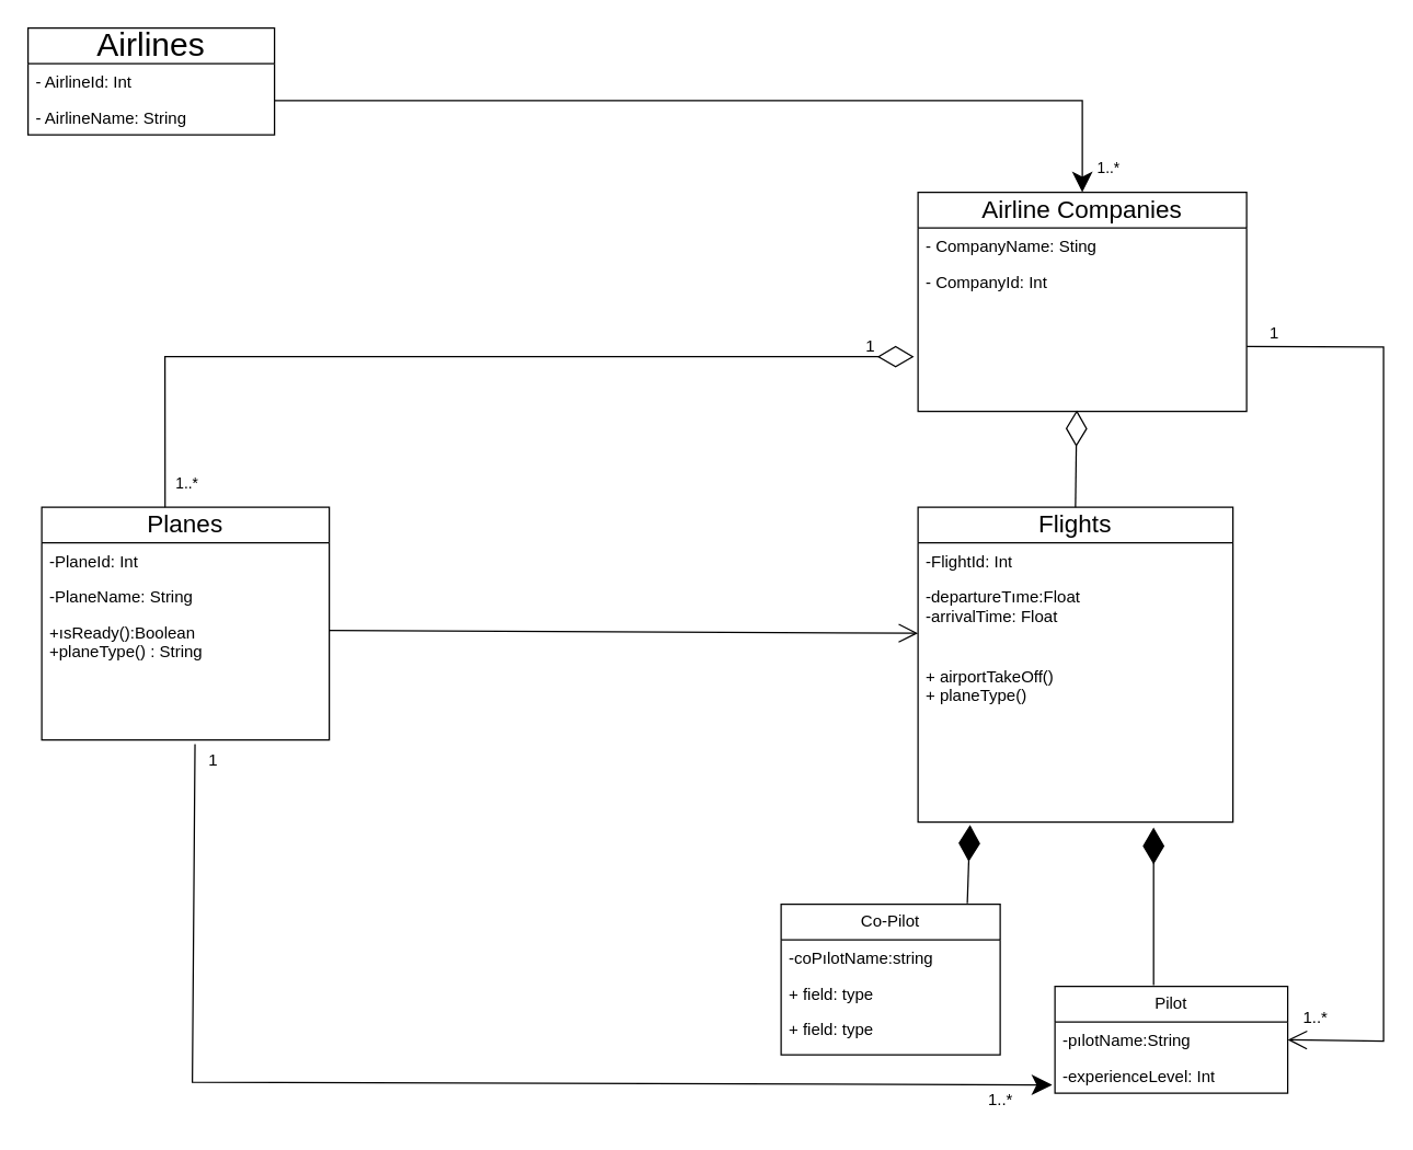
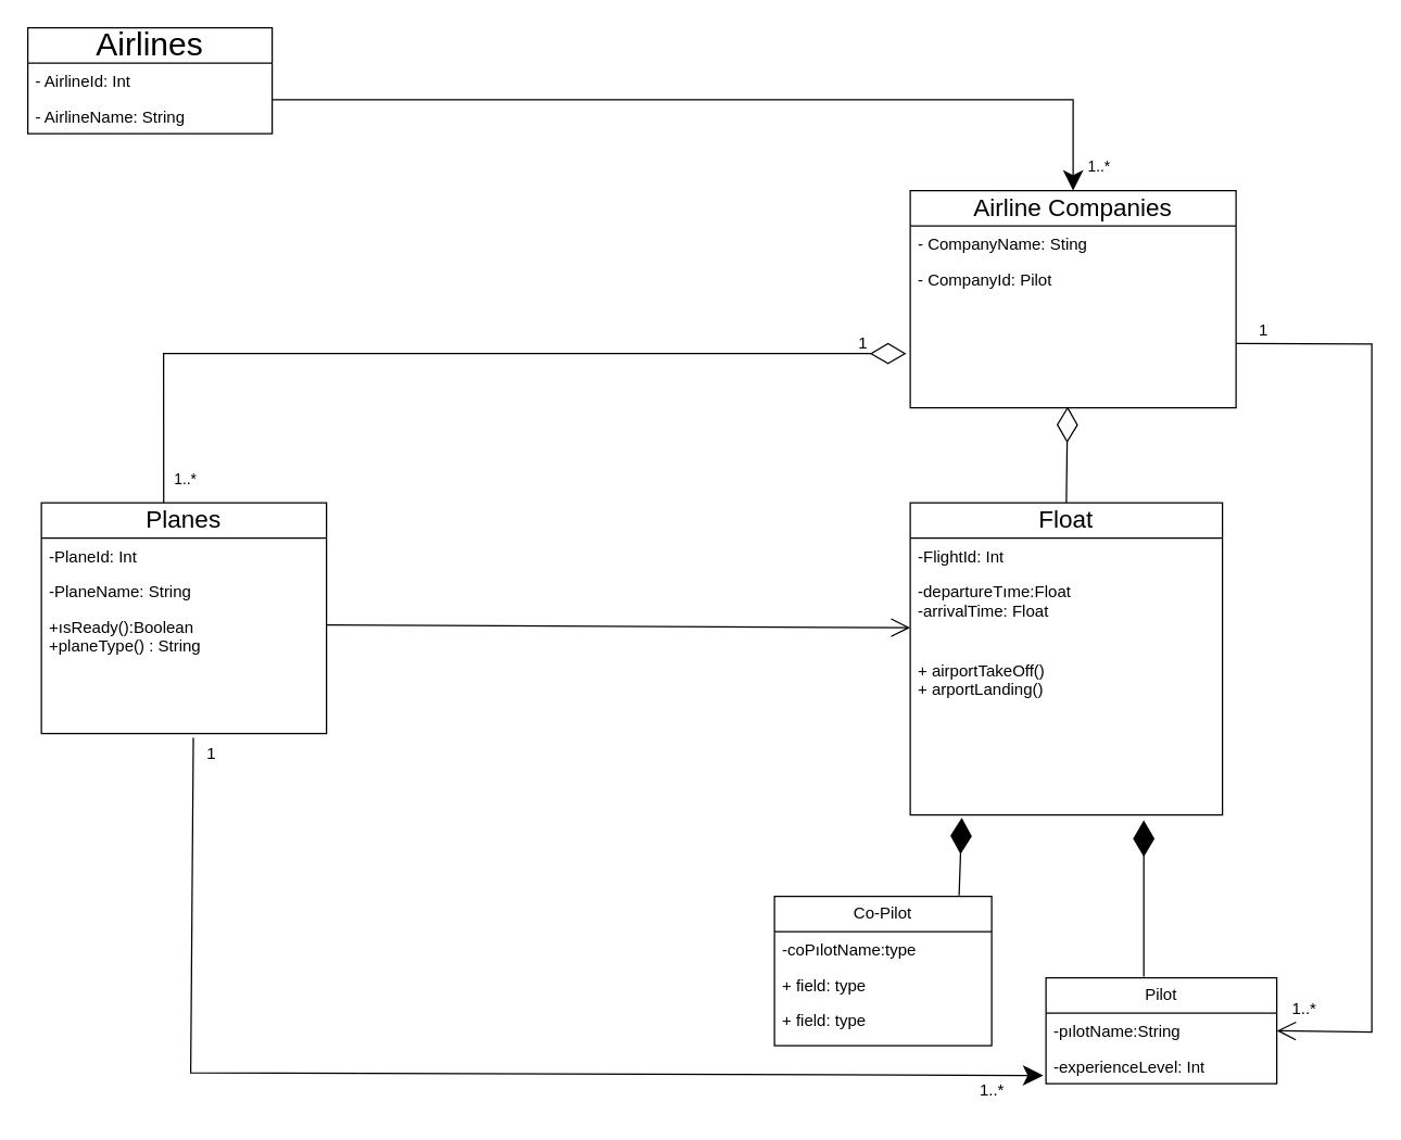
- <mxCell id="7" value="- CompanyId: Int" style="text;strokeColor=none;fillColor=none;align=left;verticalAlign=top;spacingLeft=4;spacingRight=4;overflow=hidden;rotatable=0;points=[[0,0.5],[1,0.5]];portConstraint=eastwest;whiteSpace=wrap;html=1;" vertex="1" parent="5"><mxGeometry y="52" width="240" height="108" as="geometry" /></mxCell>
+ <mxCell id="7" value="- CompanyId: Pilot" style="text;strokeColor=none;fillColor=none;align=left;verticalAlign=top;spacingLeft=4;spacingRight=4;overflow=hidden;rotatable=0;points=[[0,0.5],[1,0.5]];portConstraint=eastwest;whiteSpace=wrap;html=1;" vertex="1" parent="5"><mxGeometry y="52" width="240" height="108" as="geometry" /></mxCell>
- <mxCell id="17" value="&lt;font style=&quot;font-size: 18px;&quot;&gt;Flights&lt;/font&gt;" style="swimlane;fontStyle=0;childLayout=stackLayout;horizontal=1;startSize=26;fillColor=none;horizontalStack=0;resizeParent=1;resizeParentMax=0;resizeLast=0;collapsible=1;marginBottom=0;whiteSpace=wrap;html=1;" vertex="1" parent="1"><mxGeometry x="670" y="370" width="230" height="230" as="geometry" /></mxCell>
+ <mxCell id="17" value="&lt;font style=&quot;font-size: 18px;&quot;&gt;Float&lt;/font&gt;" style="swimlane;fontStyle=0;childLayout=stackLayout;horizontal=1;startSize=26;fillColor=none;horizontalStack=0;resizeParent=1;resizeParentMax=0;resizeLast=0;collapsible=1;marginBottom=0;whiteSpace=wrap;html=1;" vertex="1" parent="1"><mxGeometry x="670" y="370" width="230" height="230" as="geometry" /></mxCell>
- <mxCell id="20" value="+ airportTakeOff()&lt;div&gt;+ planeType()&lt;/div&gt;" style="text;strokeColor=none;fillColor=none;align=left;verticalAlign=top;spacingLeft=4;spacingRight=4;overflow=hidden;rotatable=0;points=[[0,0.5],[1,0.5]];portConstraint=eastwest;whiteSpace=wrap;html=1;" vertex="1" parent="17"><mxGeometry y="110" width="230" height="120" as="geometry" /></mxCell>
+ <mxCell id="20" value="+ airportTakeOff()&lt;div&gt;+ arportLanding()&lt;/div&gt;" style="text;strokeColor=none;fillColor=none;align=left;verticalAlign=top;spacingLeft=4;spacingRight=4;overflow=hidden;rotatable=0;points=[[0,0.5],[1,0.5]];portConstraint=eastwest;whiteSpace=wrap;html=1;" vertex="1" parent="17"><mxGeometry y="110" width="230" height="120" as="geometry" /></mxCell>
- <mxCell id="25" value="-coPılotName:string" style="text;strokeColor=none;fillColor=none;align=left;verticalAlign=top;spacingLeft=4;spacingRight=4;overflow=hidden;rotatable=0;points=[[0,0.5],[1,0.5]];portConstraint=eastwest;whiteSpace=wrap;html=1;" vertex="1" parent="24"><mxGeometry y="26" width="160" height="26" as="geometry" /></mxCell>
+ <mxCell id="25" value="-coPılotName:type" style="text;strokeColor=none;fillColor=none;align=left;verticalAlign=top;spacingLeft=4;spacingRight=4;overflow=hidden;rotatable=0;points=[[0,0.5],[1,0.5]];portConstraint=eastwest;whiteSpace=wrap;html=1;" vertex="1" parent="24"><mxGeometry y="26" width="160" height="26" as="geometry" /></mxCell>
